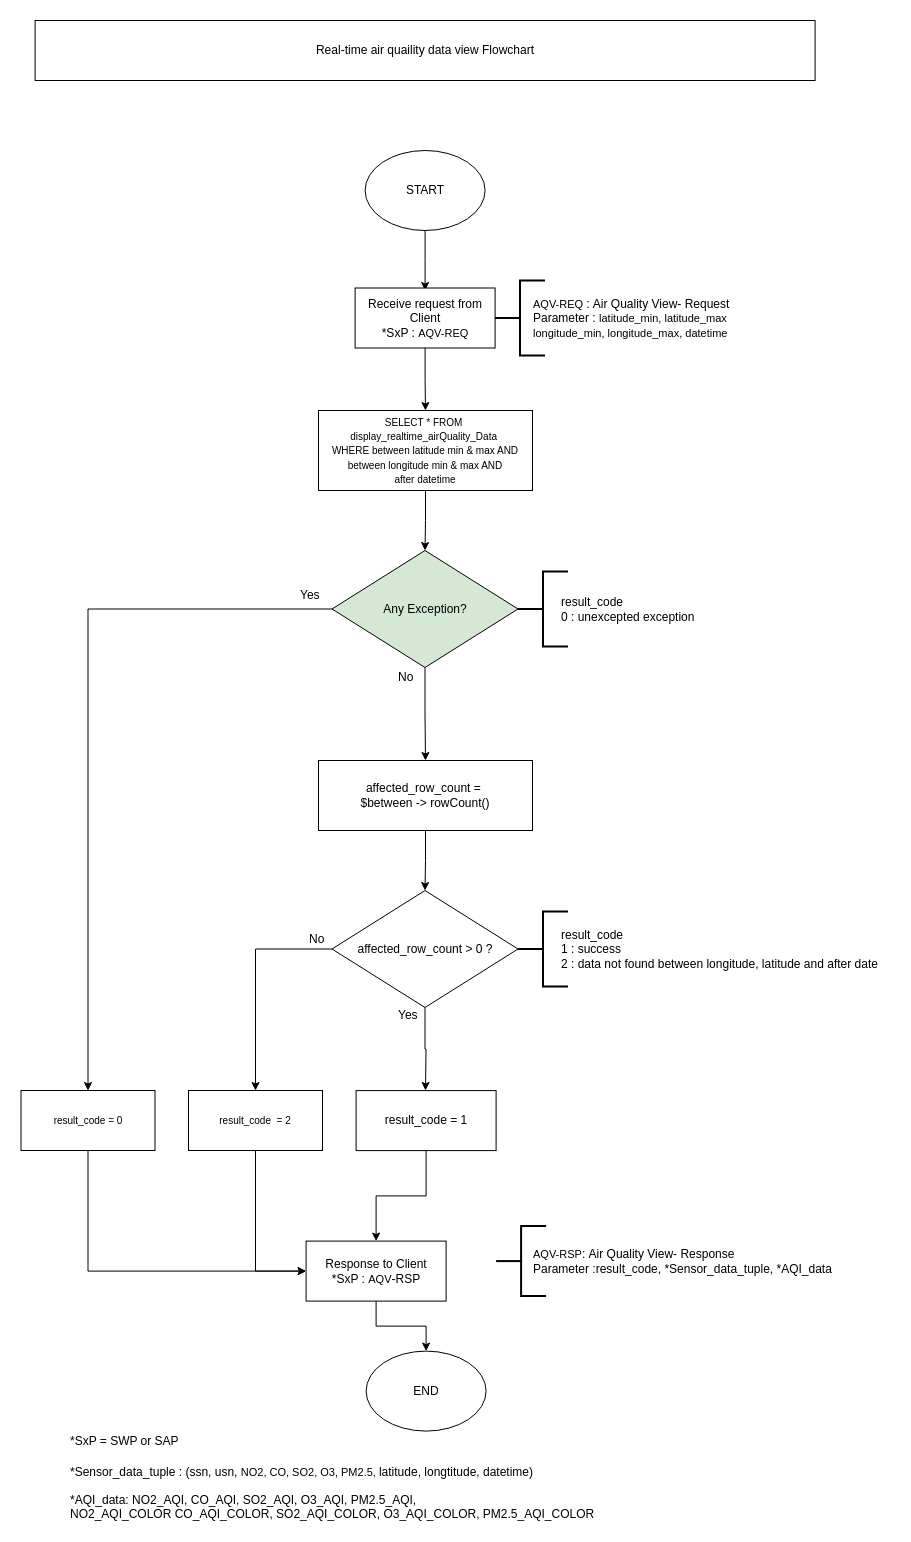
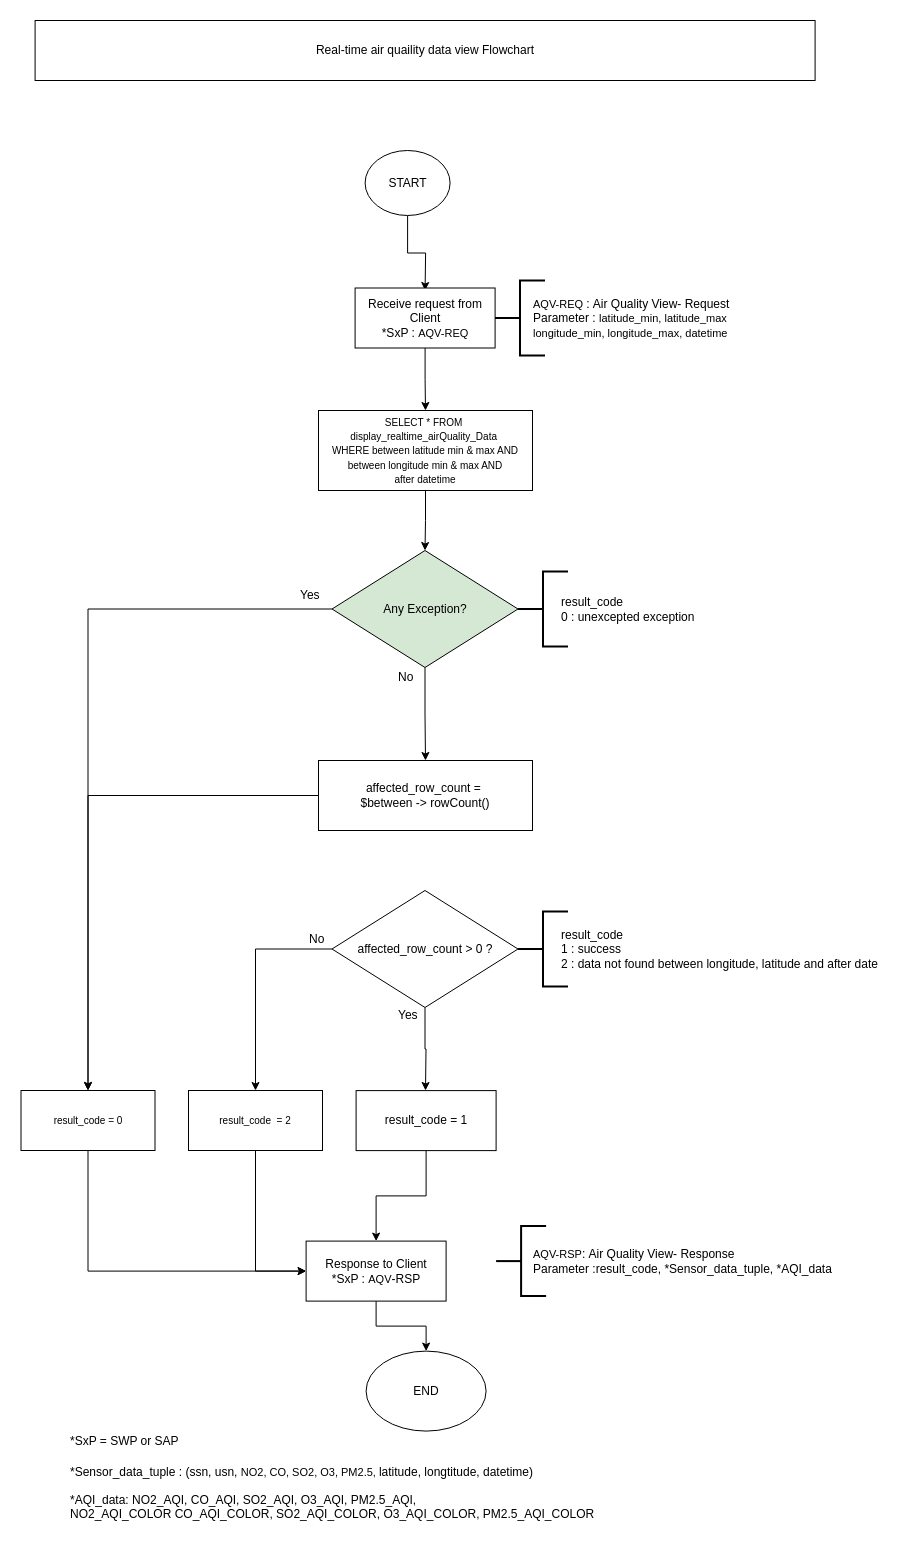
- <mxCell id="3" value="START" style="ellipse;whiteSpace=wrap;html=1;" parent="1" vertex="1"><mxGeometry x="364.6" y="150" width="120" height="80" as="geometry" /></mxCell>
+ <mxCell id="3" value="START" style="ellipse;whiteSpace=wrap;html=1;" parent="1" vertex="1"><mxGeometry x="364.6" y="150" width="85" height="65" as="geometry" /></mxCell>
- <mxCell id="19" value="" style="edgeStyle=orthogonalEdgeStyle;rounded=0;orthogonalLoop=1;jettySize=auto;html=1;" parent="1" source="20" target="18" edge="1"><mxGeometry relative="1" as="geometry" /></mxCell>
+ <mxCell id="19" value="" style="edgeStyle=orthogonalEdgeStyle;rounded=0;orthogonalLoop=1;jettySize=auto;html=1;" parent="1" source="20" target="34" edge="1"><mxGeometry relative="1" as="geometry" /></mxCell>
